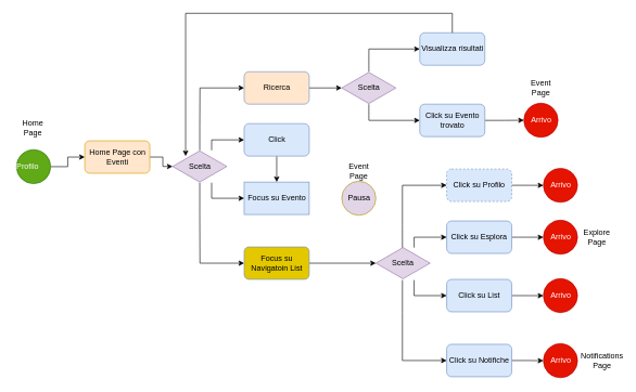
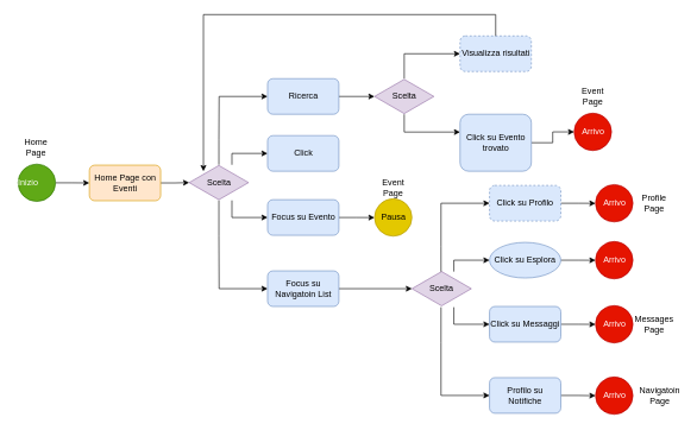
- <mxCell id="23" value="Visualizza risultati" style="rounded=1;whiteSpace=wrap;html=1;fillColor=#dae8fc;strokeColor=#6c8ebf;" vertex="1" parent="1"><mxGeometry x="644.5" y="50" width="100" height="50" as="geometry" /></mxCell>
+ <mxCell id="23" value="Visualizza risultati" style="rounded=1;whiteSpace=wrap;html=1;fillColor=#dae8fc;strokeColor=#6c8ebf;dashed=1;" vertex="1" parent="1"><mxGeometry x="644.5" y="50" width="100" height="50" as="geometry" /></mxCell>
- <mxCell id="13" value="Ricerca" style="rounded=1;whiteSpace=wrap;html=1;fillColor=#ffe6cc;strokeColor=#6c8ebf;" vertex="1" parent="1"><mxGeometry x="374.5" y="110" width="100" height="50" as="geometry" /></mxCell>
+ <mxCell id="13" value="Ricerca" style="rounded=1;whiteSpace=wrap;html=1;fillColor=#dae8fc;strokeColor=#6c8ebf;" vertex="1" parent="1"><mxGeometry x="374.5" y="110" width="100" height="50" as="geometry" /></mxCell>
- <mxCell id="25" value="Click su Evento trovato" style="rounded=1;whiteSpace=wrap;html=1;fillColor=#dae8fc;strokeColor=#6c8ebf;" vertex="1" parent="1"><mxGeometry x="644.5" y="160" width="100" height="50" as="geometry" /></mxCell>
+ <mxCell id="25" value="Click su Evento trovato" style="rounded=1;whiteSpace=wrap;html=1;fillColor=#dae8fc;strokeColor=#6c8ebf;" vertex="1" parent="1"><mxGeometry x="644.5" y="160" width="100" height="80" as="geometry" /></mxCell>
- <mxCell id="4" value="Home Page" style="text;html=1;strokeColor=none;fillColor=none;align=center;verticalAlign=middle;whiteSpace=wrap;rounded=0;" vertex="1" parent="1"><mxGeometry x="20" y="182" width="60" height="30" as="geometry" /></mxCell>
+ <mxCell id="4" value="Home Page" style="text;html=1;strokeColor=none;fillColor=none;align=center;verticalAlign=middle;whiteSpace=wrap;rounded=0;" vertex="1" parent="1"><mxGeometry x="20" y="192" width="60" height="30" as="geometry" /></mxCell>
- <mxCell id="11" value="Home Page con Eventi" style="rounded=1;whiteSpace=wrap;html=1;fillColor=#ffe6cc;strokeColor=#d79b00;" vertex="1" parent="1"><mxGeometry x="129.5" y="216.5" width="100" height="50" as="geometry" /></mxCell>
+ <mxCell id="11" value="Home Page con Eventi" style="rounded=1;whiteSpace=wrap;html=1;fillColor=#ffe6cc;strokeColor=#d79b00;" vertex="1" parent="1"><mxGeometry x="124.5" y="231.5" width="100" height="50" as="geometry" /></mxCell>
- <mxCell id="3" value="Profilo&lt;span style=&quot;white-space: pre;&quot;&gt;&#09;&lt;/span&gt;" style="ellipse;whiteSpace=wrap;html=1;aspect=fixed;fillColor=#60a917;strokeColor=#2D7600;fontColor=#ffffff;" vertex="1" parent="1"><mxGeometry x="24.5" y="230" width="52.5" height="52.5" as="geometry" /></mxCell>
+ <mxCell id="3" value="Inizio&lt;span style=&quot;white-space: pre;&quot;&gt;&#09;&lt;/span&gt;" style="ellipse;whiteSpace=wrap;html=1;aspect=fixed;fillColor=#60a917;strokeColor=#2D7600;fontColor=#ffffff;" vertex="1" parent="1"><mxGeometry x="24.5" y="230" width="52.5" height="52.5" as="geometry" /></mxCell>
- <mxCell id="14" value="" style="edgeStyle=orthogonalEdgeStyle;rounded=0;orthogonalLoop=1;jettySize=auto;html=1;" edge="1" parent="1" source="15" target="17"><mxGeometry relative="1" as="geometry" /></mxCell>
+ <mxCell id="48" value="Profile Page" style="text;html=1;strokeColor=none;fillColor=none;align=center;verticalAlign=middle;whiteSpace=wrap;rounded=0;" vertex="1" parent="1"><mxGeometry x="887" y="270" width="60" height="30" as="geometry" /></mxCell>
- <mxCell id="17" value="Focus su Evento" style="whiteSpace=wrap;html=1;fillColor=#dae8fc;strokeColor=#6c8ebf;rounded=0;" vertex="1" parent="1"><mxGeometry x="374.5" y="280" width="100" height="50" as="geometry" /></mxCell>
+ <mxCell id="17" value="Focus su Evento" style="rounded=1;whiteSpace=wrap;html=1;fillColor=#dae8fc;strokeColor=#6c8ebf;" vertex="1" parent="1"><mxGeometry x="374.5" y="280" width="100" height="50" as="geometry" /></mxCell>
+ <mxCell id="16" value="" style="edgeStyle=orthogonalEdgeStyle;rounded=0;orthogonalLoop=1;jettySize=auto;html=1;" edge="1" parent="1" source="17" target="29"><mxGeometry relative="1" as="geometry" /></mxCell>
- <mxCell id="29" value="Pausa" style="ellipse;whiteSpace=wrap;html=1;aspect=fixed;fillColor=#e1d5e7;strokeColor=#B09500;fontColor=#000000;" vertex="1" parent="1"><mxGeometry x="524.5" y="278.75" width="52.5" height="52.5" as="geometry" /></mxCell>
+ <mxCell id="29" value="Pausa" style="ellipse;whiteSpace=wrap;html=1;aspect=fixed;fillColor=#e3c800;strokeColor=#B09500;fontColor=#000000;" vertex="1" parent="1"><mxGeometry x="524.5" y="278.75" width="52.5" height="52.5" as="geometry" /></mxCell>
- <mxCell id="39" value="Click su Esplora" style="rounded=1;whiteSpace=wrap;html=1;fillColor=#dae8fc;strokeColor=#6c8ebf;" vertex="1" parent="1"><mxGeometry x="685.83" y="340" width="100" height="50" as="geometry" /></mxCell>
+ <mxCell id="39" value="Click su Esplora" style="ellipse;whiteSpace=wrap;html=1;fillColor=#dae8fc;strokeColor=#6c8ebf;" vertex="1" parent="1"><mxGeometry x="685.83" y="340" width="100" height="50" as="geometry" /></mxCell>
- <mxCell id="49" value="Explore Page" style="text;html=1;strokeColor=none;fillColor=none;align=center;verticalAlign=middle;whiteSpace=wrap;rounded=0;" vertex="1" parent="1"><mxGeometry x="887" y="350" width="60" height="30" as="geometry" /></mxCell>
- <mxCell id="19" value="Focus su Navigatoin List" style="rounded=1;whiteSpace=wrap;html=1;fillColor=#e3c800;strokeColor=#6c8ebf;" vertex="1" parent="1"><mxGeometry x="374.5" y="380" width="100" height="50" as="geometry" /></mxCell>
+ <mxCell id="19" value="Focus su Navigatoin List" style="rounded=1;whiteSpace=wrap;html=1;fillColor=#dae8fc;strokeColor=#6c8ebf;" vertex="1" parent="1"><mxGeometry x="374.5" y="380" width="100" height="50" as="geometry" /></mxCell>
- <mxCell id="41" value="Click su List" style="rounded=1;whiteSpace=wrap;html=1;fillColor=#dae8fc;strokeColor=#6c8ebf;" vertex="1" parent="1"><mxGeometry x="685.83" y="430" width="100" height="50" as="geometry" /></mxCell>
+ <mxCell id="41" value="Click su Messaggi" style="rounded=1;whiteSpace=wrap;html=1;fillColor=#dae8fc;strokeColor=#6c8ebf;" vertex="1" parent="1"><mxGeometry x="685.83" y="430" width="100" height="50" as="geometry" /></mxCell>
+ <mxCell id="50" value="Messages Page" style="text;html=1;strokeColor=none;fillColor=none;align=center;verticalAlign=middle;whiteSpace=wrap;rounded=0;" vertex="1" parent="1"><mxGeometry x="887" y="440" width="60" height="30" as="geometry" /></mxCell>
- <mxCell id="43" value="Click su Notifiche" style="rounded=1;whiteSpace=wrap;html=1;fillColor=#dae8fc;strokeColor=#6c8ebf;" vertex="1" parent="1"><mxGeometry x="685.83" y="530" width="100" height="50" as="geometry" /></mxCell>
+ <mxCell id="43" value="Profilo su Notifiche" style="rounded=1;whiteSpace=wrap;html=1;fillColor=#dae8fc;strokeColor=#6c8ebf;" vertex="1" parent="1"><mxGeometry x="685.83" y="530" width="100" height="50" as="geometry" /></mxCell>
- <mxCell id="51" value="Notifications&lt;br&gt;Page" style="text;html=1;strokeColor=none;fillColor=none;align=center;verticalAlign=middle;whiteSpace=wrap;rounded=0;" vertex="1" parent="1"><mxGeometry x="894.5" y="540" width="60" height="30" as="geometry" /></mxCell>
+ <mxCell id="51" value="Navigatoin&lt;br&gt;Page" style="text;html=1;strokeColor=none;fillColor=none;align=center;verticalAlign=middle;whiteSpace=wrap;rounded=0;" vertex="1" parent="1"><mxGeometry x="894.5" y="540" width="60" height="30" as="geometry" /></mxCell>
